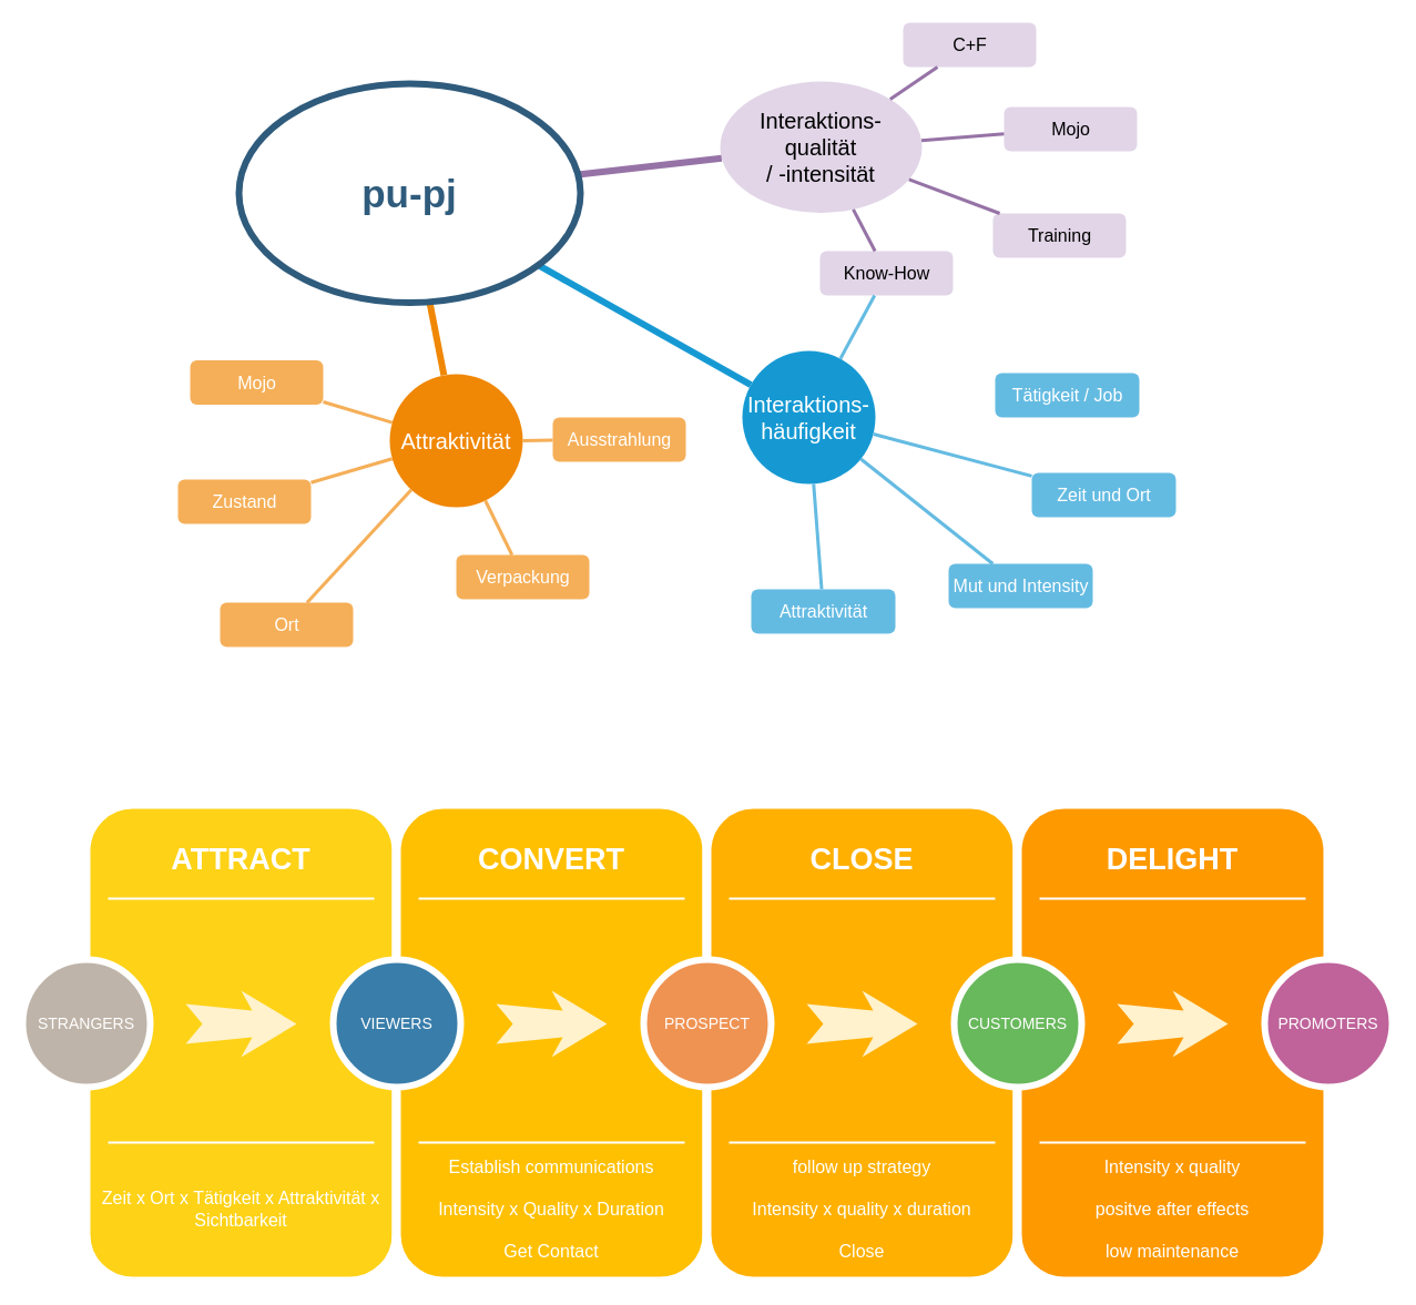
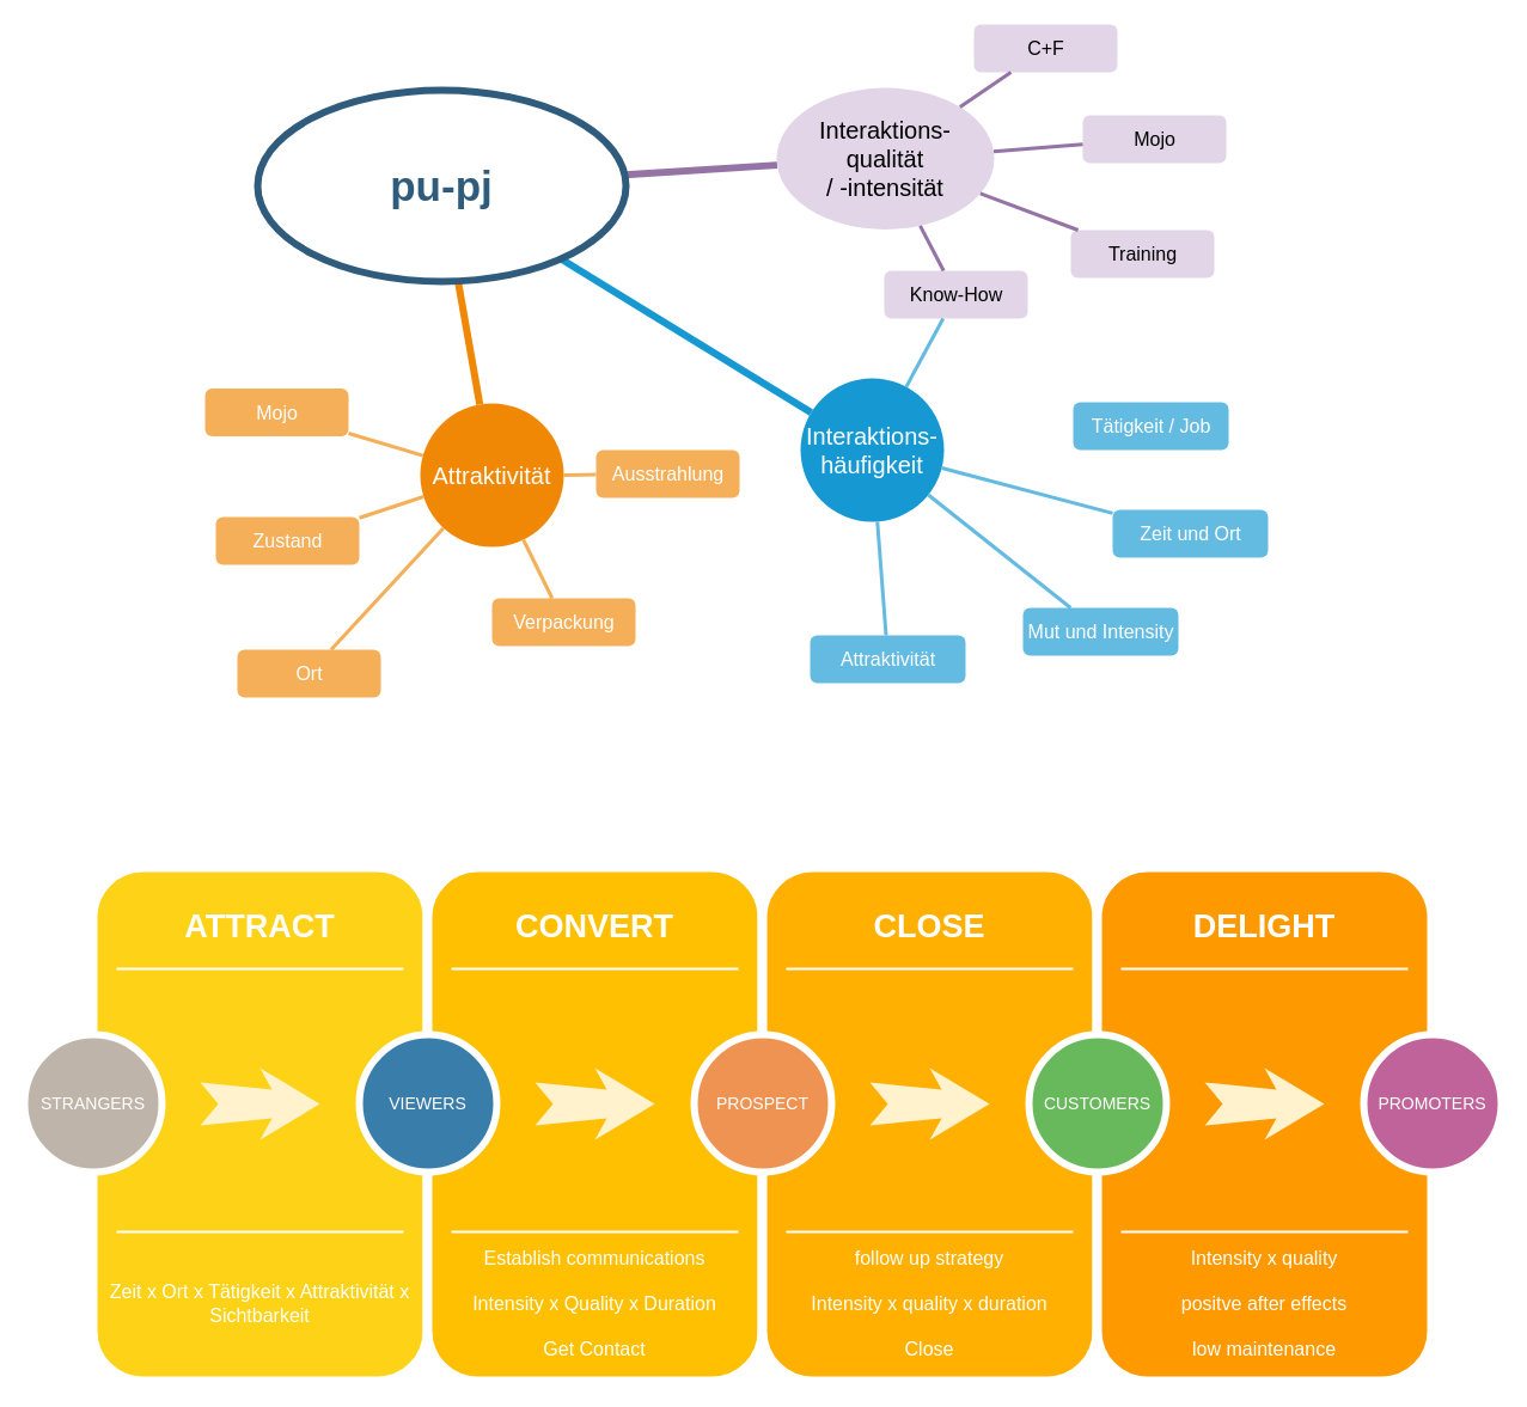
- <mxCell id="31" value="&lt;font style=&quot;font-size: 35px&quot;&gt;pu-pj&lt;/font&gt;" style="ellipse;whiteSpace=wrap;html=1;shadow=0;fontFamily=Helvetica;fontSize=30;fontColor=#2F5B7C;align=center;strokeColor=#2F5B7C;strokeWidth=6;fillColor=#FFFFFF;fontStyle=1;gradientColor=none;" parent="1" vertex="1"><mxGeometry x="215" y="75" width="308" height="197.5" as="geometry" /></mxCell>
+ <mxCell id="31" value="&lt;font style=&quot;font-size: 35px&quot;&gt;pu-pj&lt;/font&gt;" style="ellipse;whiteSpace=wrap;html=1;shadow=0;fontFamily=Helvetica;fontSize=30;fontColor=#2F5B7C;align=center;strokeColor=#2F5B7C;strokeWidth=6;fillColor=#FFFFFF;fontStyle=1;gradientColor=none;" parent="1" vertex="1"><mxGeometry x="215" y="75" width="308" height="160" as="geometry" /></mxCell>
- <mxCell id="16" value="Zustand" style="rounded=1;fillColor=#f5af58;strokeColor=none;strokeWidth=3;shadow=0;html=1;fontColor=#FFFFFF;fontSize=16;" parent="1" vertex="1"><mxGeometry x="160" y="432" width="120" height="40" as="geometry" /></mxCell>
+ <mxCell id="16" value="Zustand" style="rounded=1;fillColor=#f5af58;strokeColor=none;strokeWidth=3;shadow=0;html=1;fontColor=#FFFFFF;fontSize=16;" parent="1" vertex="1"><mxGeometry x="180" y="432" width="120" height="40" as="geometry" /></mxCell>
